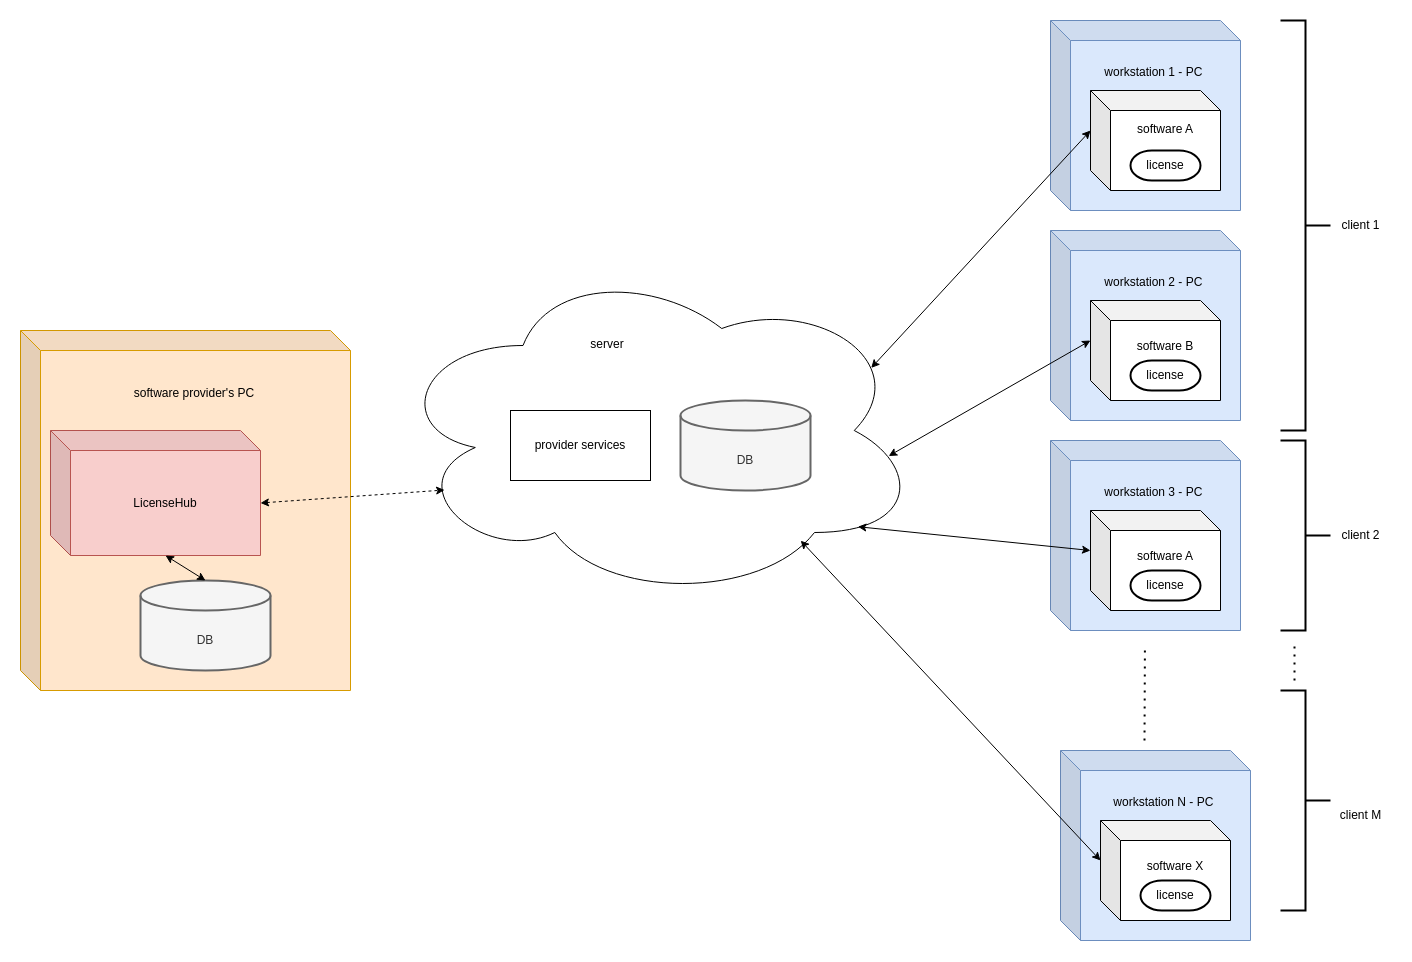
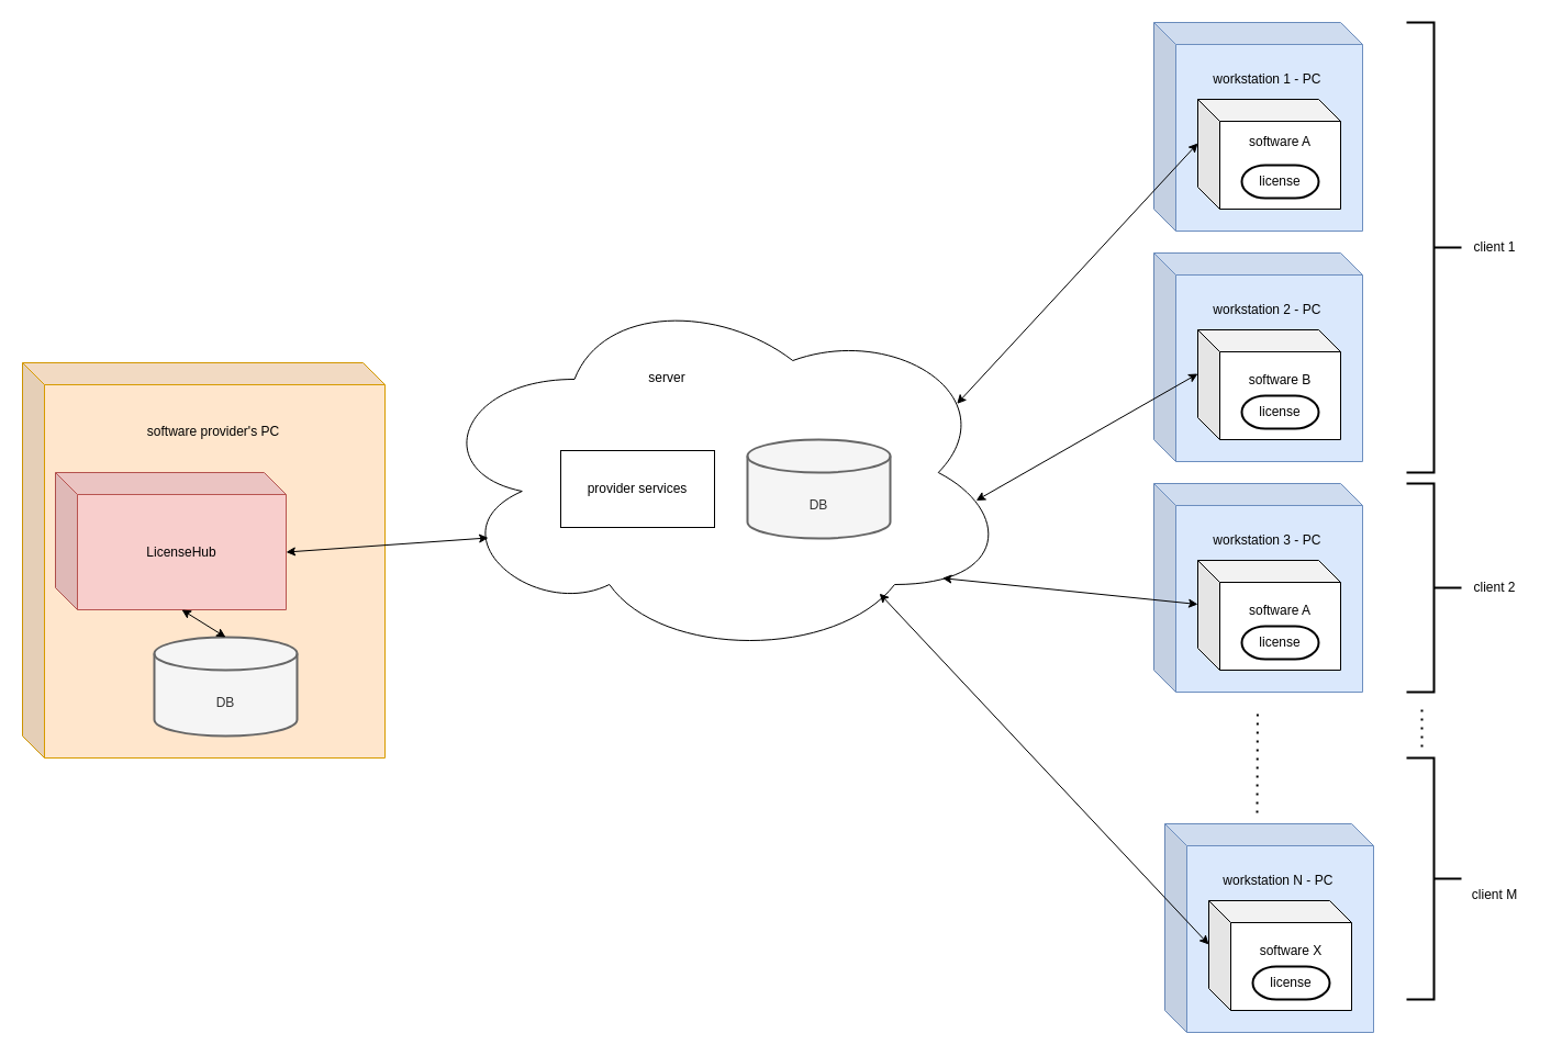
- <mxCell id="10" value="" style="endArrow=classic;startArrow=classic;html=1;rounded=0;exitX=0;exitY=0;exitDx=210;exitDy=72.5;exitPerimeter=0;entryX=0.102;entryY=0.675;entryDx=0;entryDy=0;entryPerimeter=0;dashed=1;" edge="1" parent="1" source="8" target="6"><mxGeometry width="50" height="50" relative="1" as="geometry"><mxPoint x="710" y="410" as="sourcePoint" /><mxPoint x="760" y="360" as="targetPoint" /></mxGeometry></mxCell>
+ <mxCell id="10" value="" style="endArrow=classic;startArrow=classic;html=1;rounded=0;exitX=0;exitY=0;exitDx=210;exitDy=72.5;exitPerimeter=0;entryX=0.102;entryY=0.675;entryDx=0;entryDy=0;entryPerimeter=0;" edge="1" parent="1" source="8" target="6"><mxGeometry width="50" height="50" relative="1" as="geometry"><mxPoint x="710" y="410" as="sourcePoint" /><mxPoint x="760" y="360" as="targetPoint" /></mxGeometry></mxCell>
